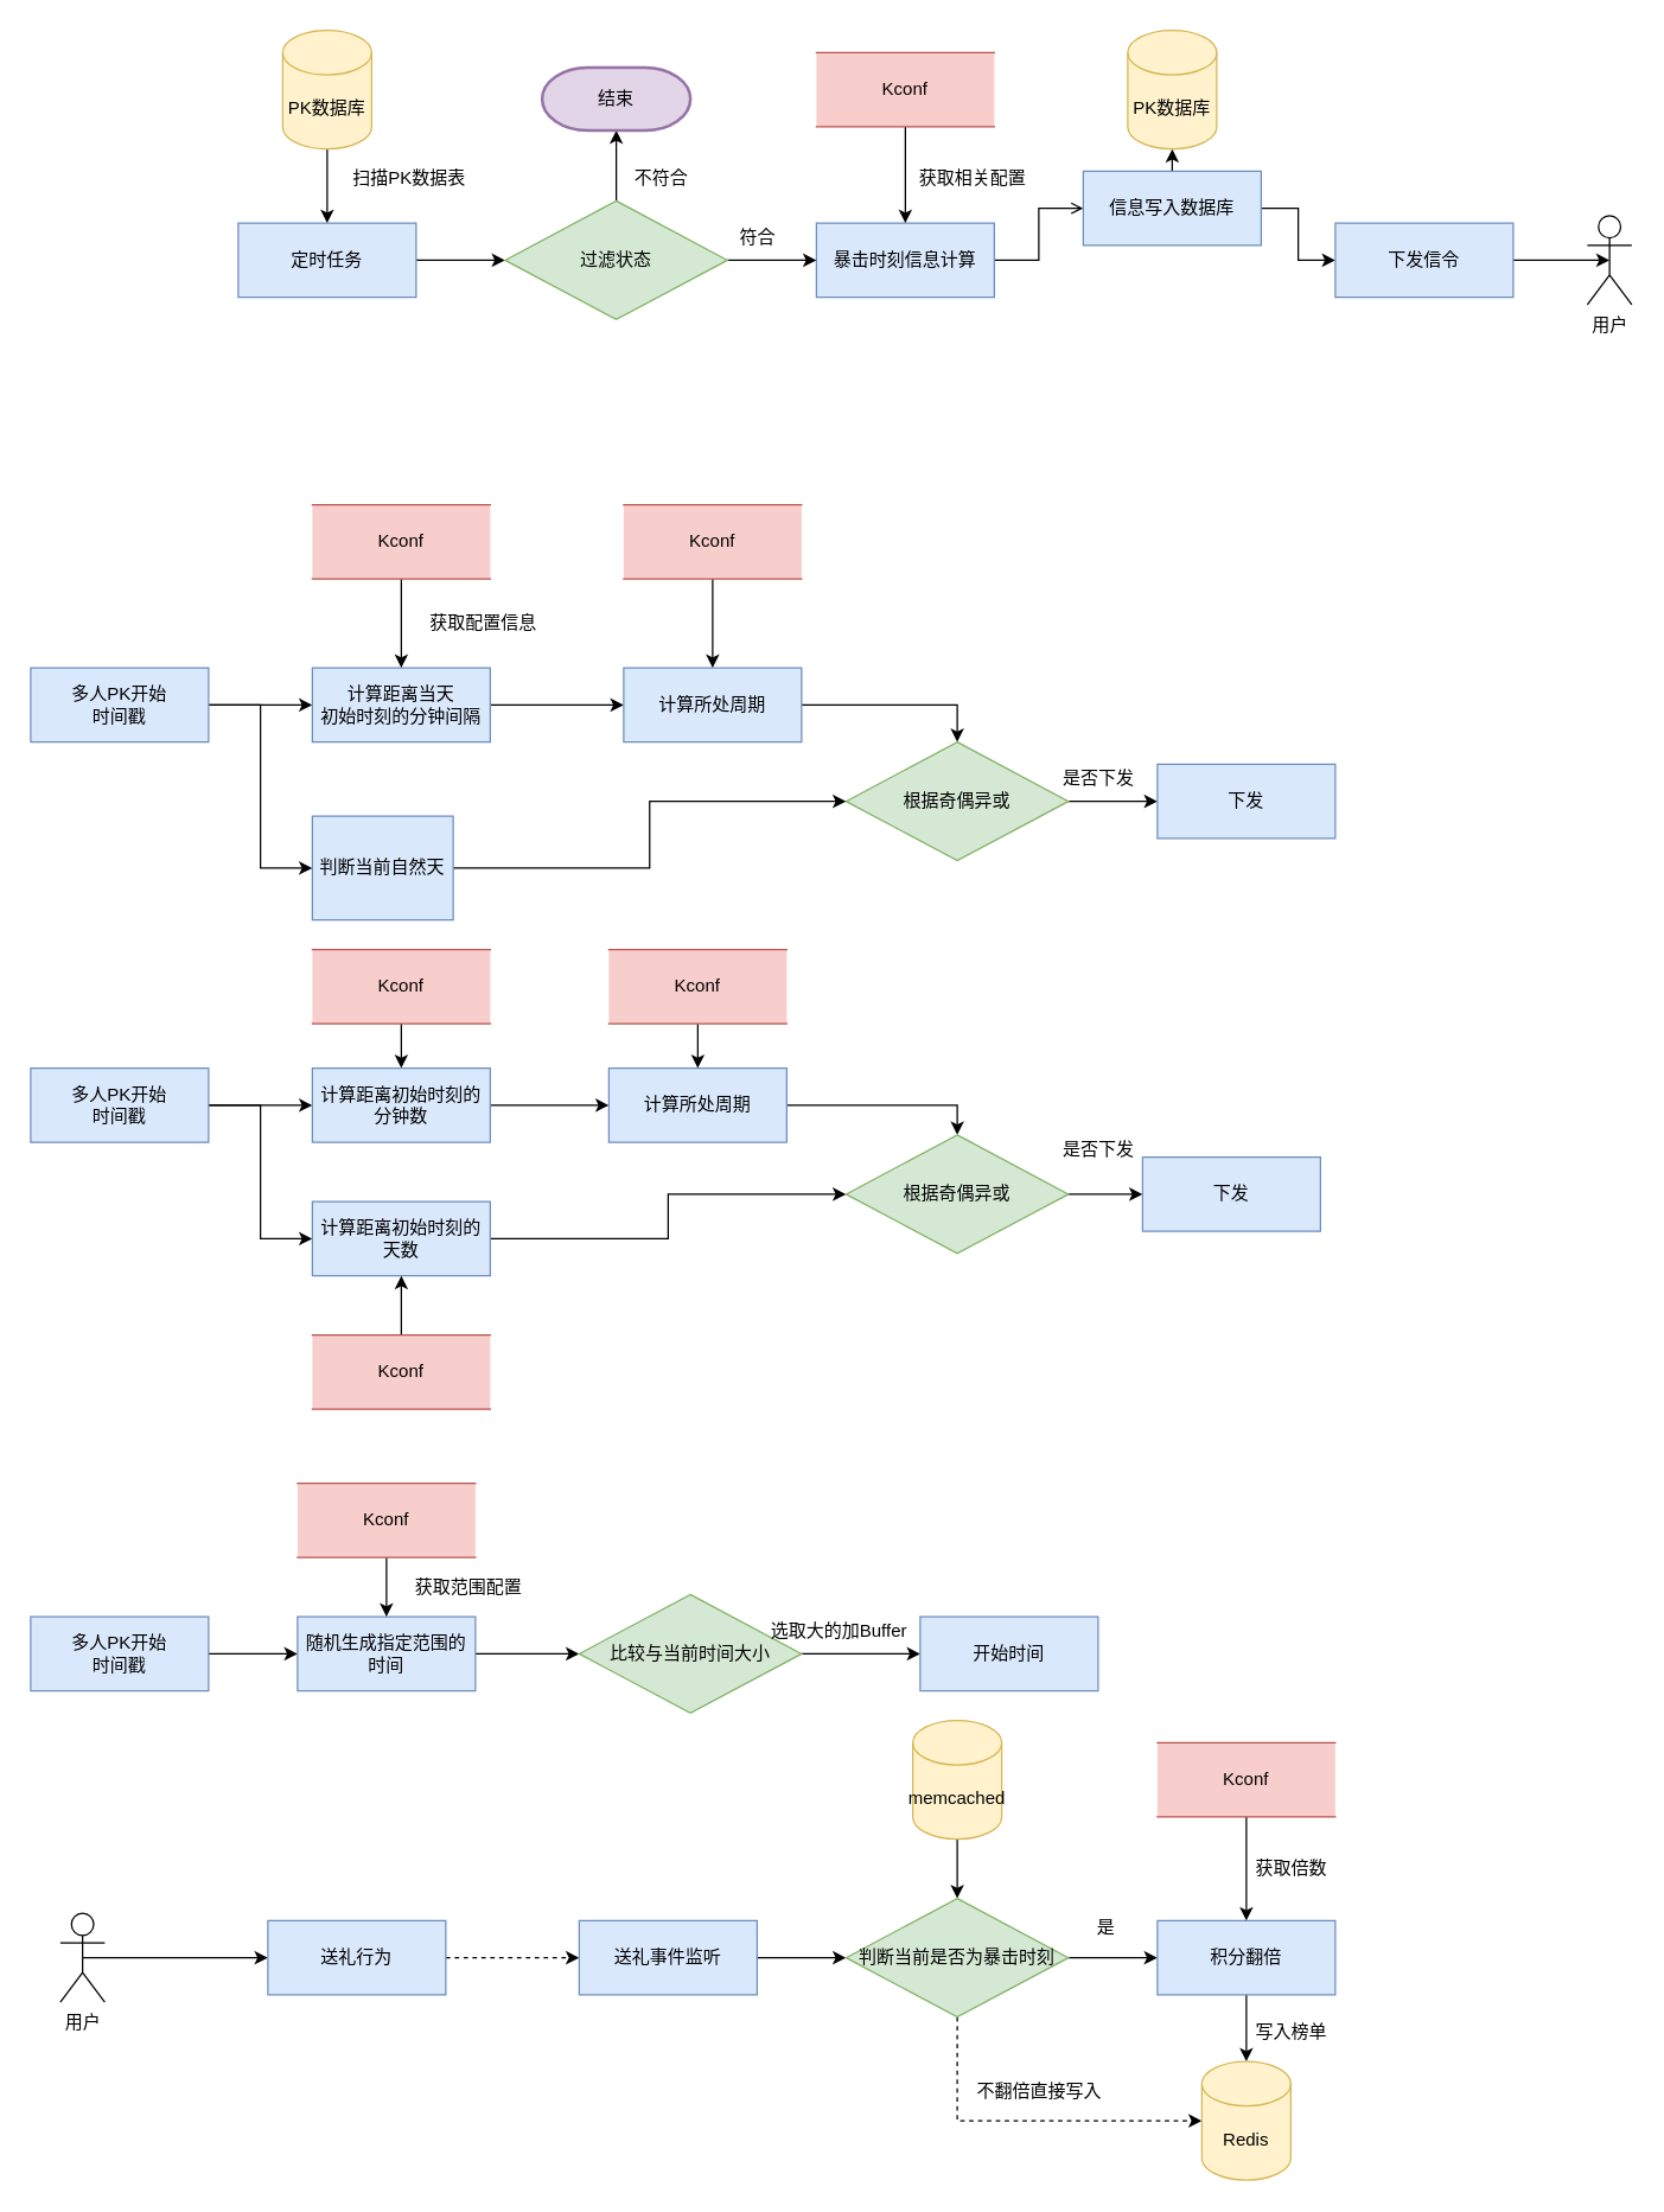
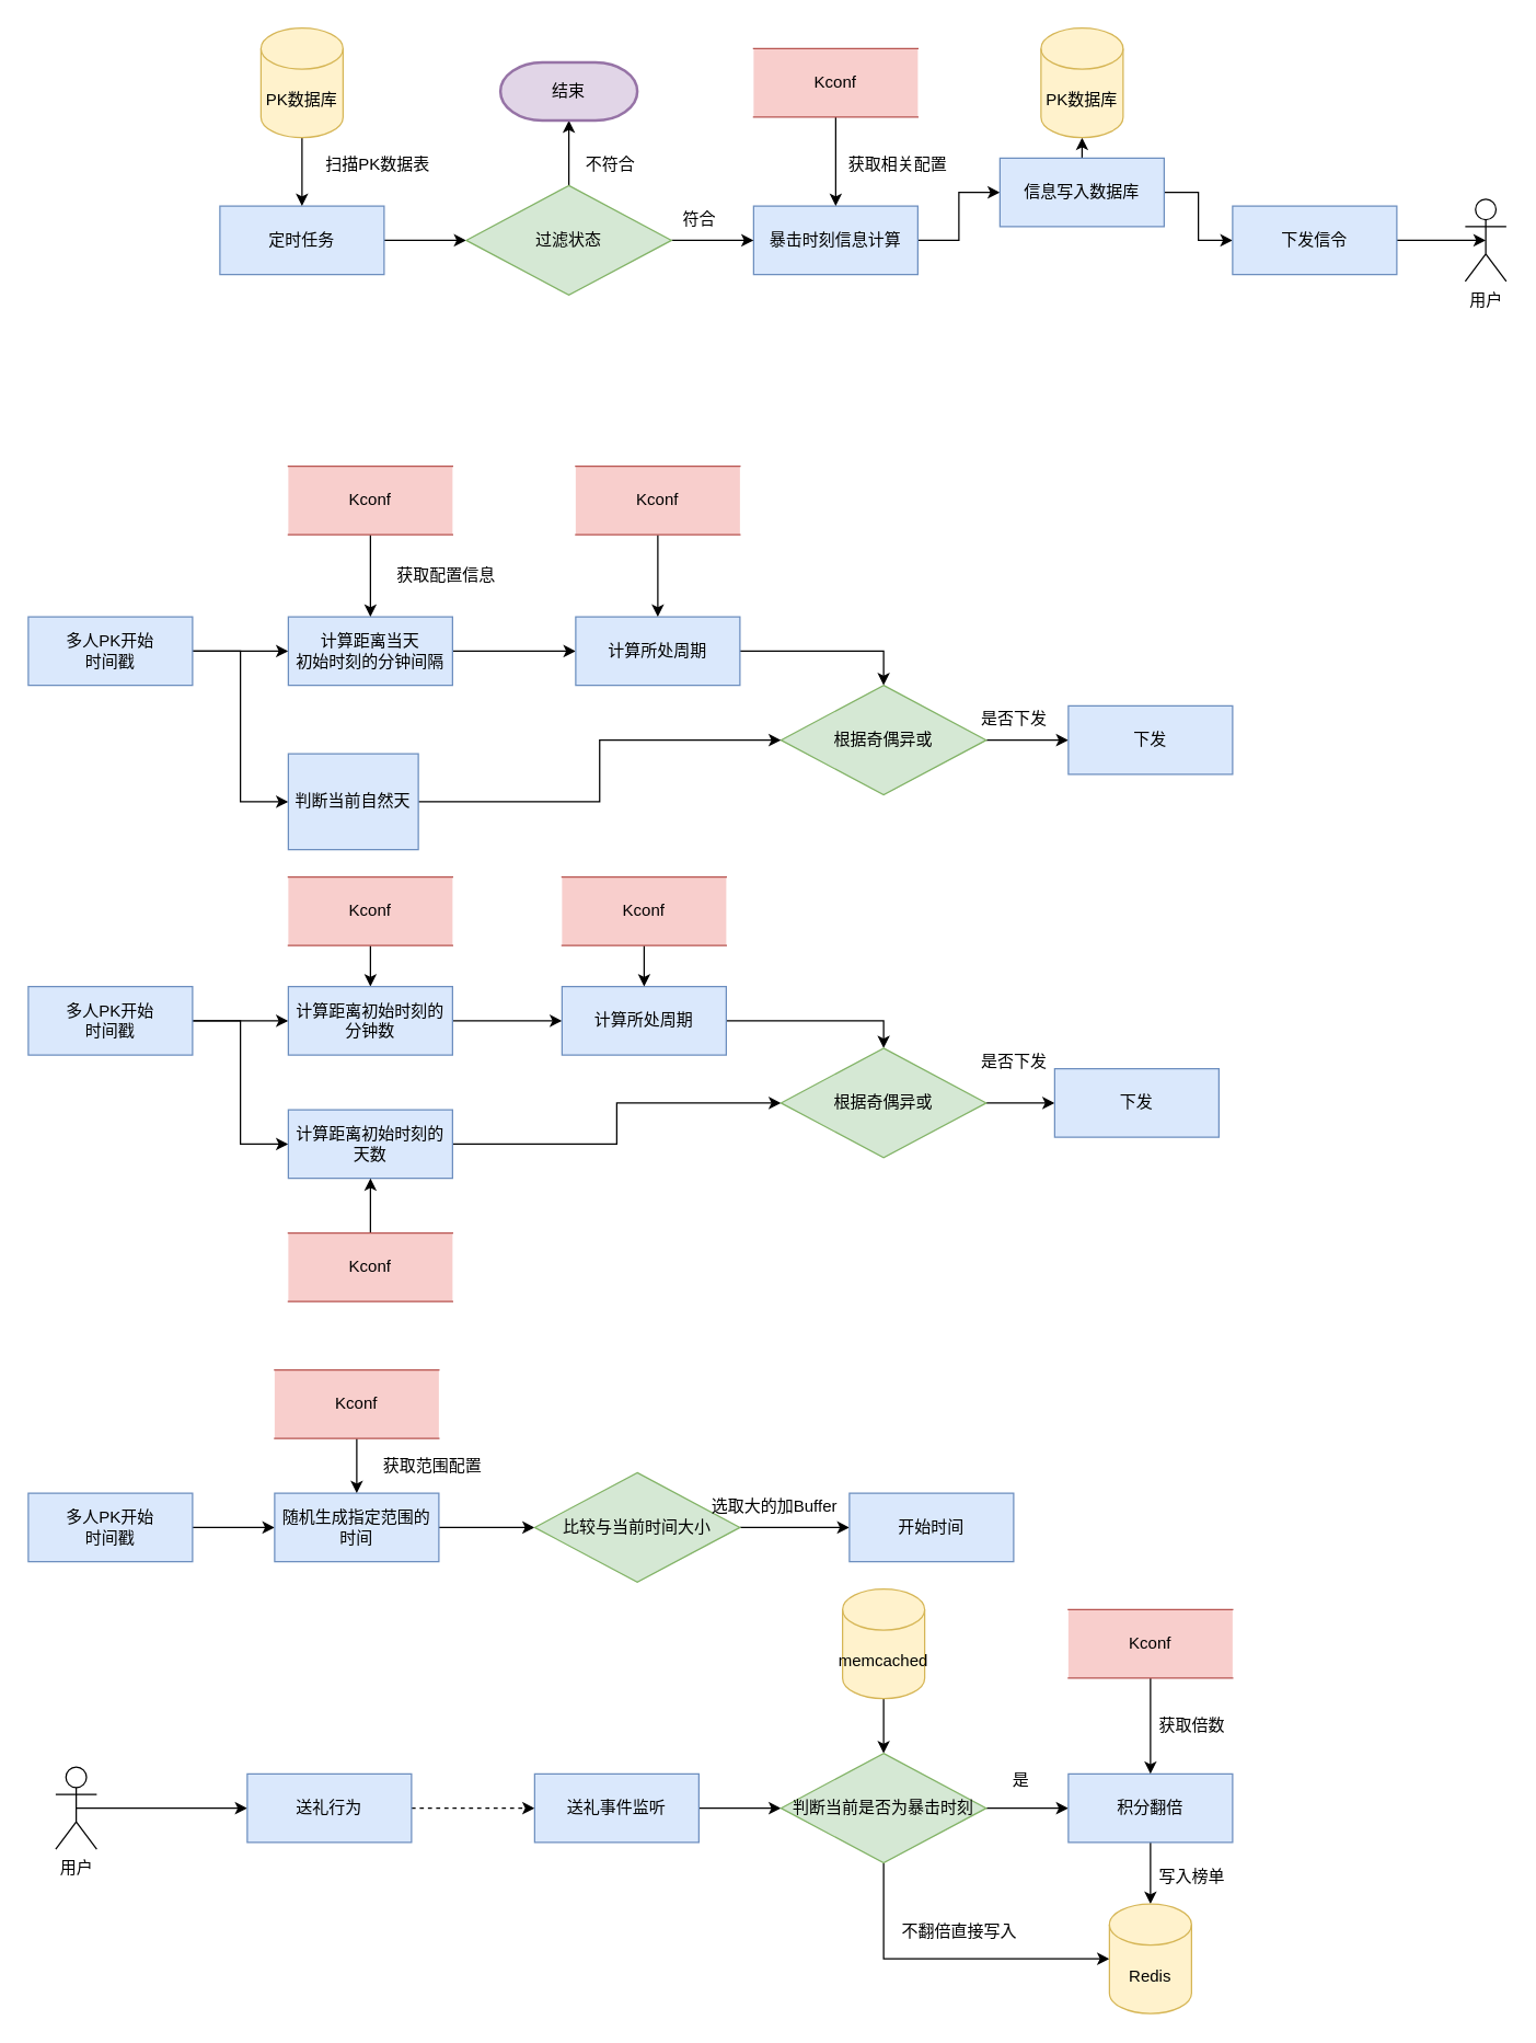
- <mxCell id="55" style="edgeStyle=orthogonalEdgeStyle;rounded=0;orthogonalLoop=1;jettySize=auto;html=1;exitX=1;exitY=0.5;exitDx=0;exitDy=0;entryX=0;entryY=0.5;entryDx=0;entryDy=0;endArrow=open;" edge="1" parent="1" source="56" target="68"><mxGeometry relative="1" as="geometry" /></mxCell>
+ <mxCell id="55" style="edgeStyle=orthogonalEdgeStyle;rounded=0;orthogonalLoop=1;jettySize=auto;html=1;exitX=1;exitY=0.5;exitDx=0;exitDy=0;entryX=0;entryY=0.5;entryDx=0;entryDy=0;" edge="1" parent="1" source="56" target="68"><mxGeometry relative="1" as="geometry" /></mxCell>
- <mxCell id="82" style="edgeStyle=orthogonalEdgeStyle;rounded=0;orthogonalLoop=1;jettySize=auto;html=1;exitX=0.5;exitY=1;exitDx=0;exitDy=0;entryX=0;entryY=0.5;entryDx=0;entryDy=0;entryPerimeter=0;dashed=1;" edge="1" parent="1" source="83" target="90"><mxGeometry relative="1" as="geometry" /></mxCell>
+ <mxCell id="82" style="edgeStyle=orthogonalEdgeStyle;rounded=0;orthogonalLoop=1;jettySize=auto;html=1;exitX=0.5;exitY=1;exitDx=0;exitDy=0;entryX=0;entryY=0.5;entryDx=0;entryDy=0;entryPerimeter=0;" edge="1" parent="1" source="83" target="90"><mxGeometry relative="1" as="geometry" /></mxCell>
